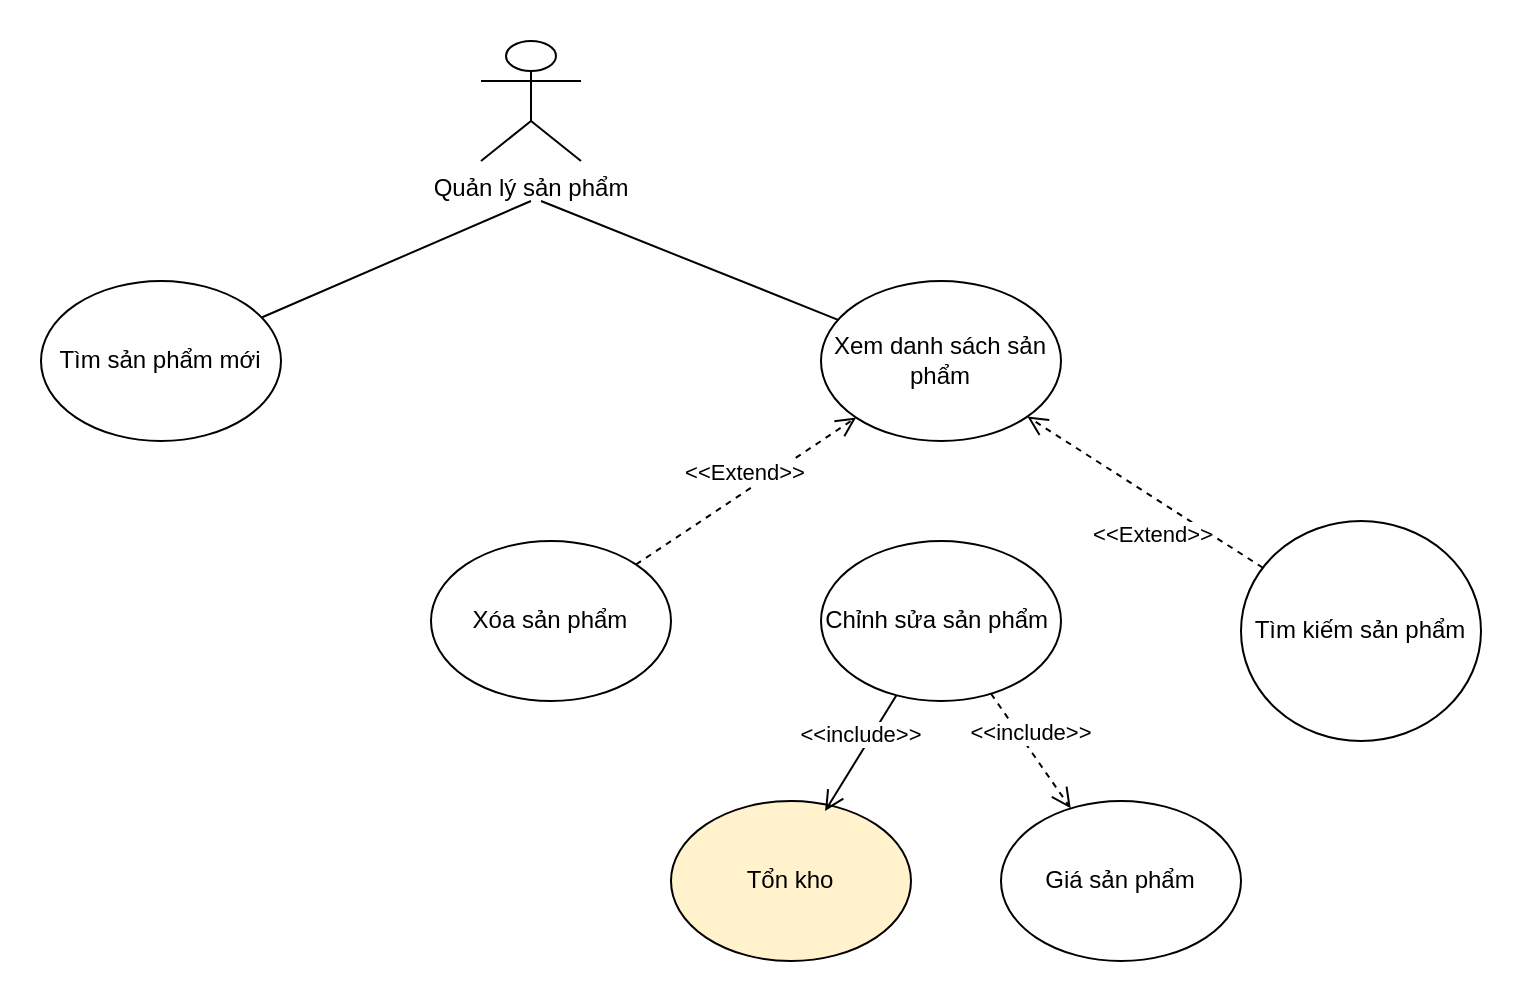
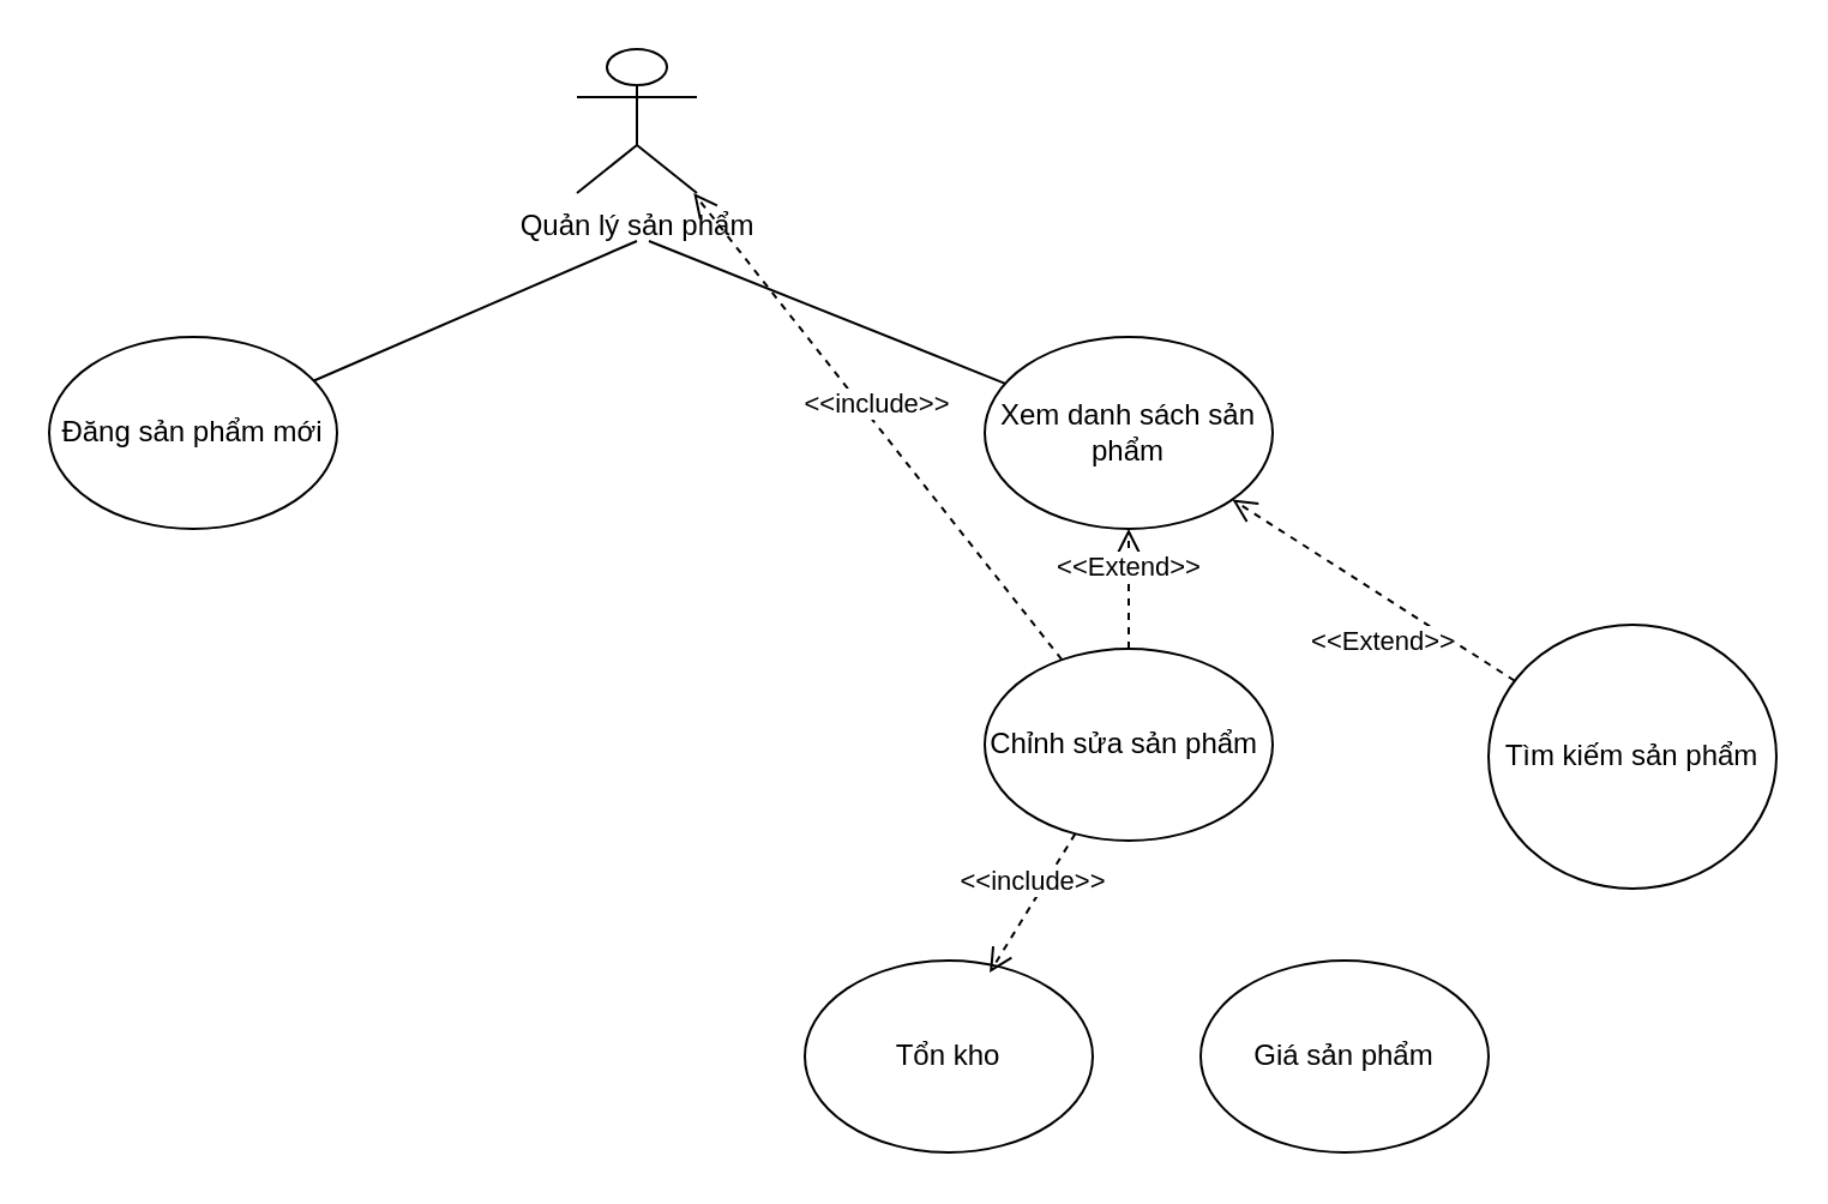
- <mxCell id="4" value="Tìm sản phẩm mới" style="ellipse;whiteSpace=wrap;html=1;" vertex="1" parent="1"><mxGeometry x="20" y="140" width="120" height="80" as="geometry" /></mxCell>
+ <mxCell id="4" value="Đăng sản phẩm mới" style="ellipse;whiteSpace=wrap;html=1;" vertex="1" parent="1"><mxGeometry x="20" y="140" width="120" height="80" as="geometry" /></mxCell>
+ <mxCell id="10" value="&amp;lt;&amp;lt;Extend&amp;gt;&amp;gt;" style="html=1;verticalAlign=bottom;endArrow=open;dashed=1;endSize=8;curved=0;rounded=0;" edge="1" parent="1" source="5" target="2"><mxGeometry relative="1" as="geometry"><mxPoint x="430" y="248" as="sourcePoint" /><mxPoint x="410" y="260" as="targetPoint" /></mxGeometry></mxCell>
- <mxCell id="16" value="&amp;lt;&amp;lt;Extend&amp;gt;&amp;gt;" style="html=1;verticalAlign=bottom;endArrow=open;dashed=1;endSize=8;curved=0;rounded=0;" edge="1" parent="1" source="14" target="2"><mxGeometry relative="1" as="geometry"><mxPoint x="484" y="240" as="sourcePoint" /><mxPoint x="476" y="290" as="targetPoint" /><Array as="points" /></mxGeometry></mxCell>
- <mxCell id="14" value="Xóa sản phẩm" style="ellipse;whiteSpace=wrap;html=1;" vertex="1" parent="1"><mxGeometry x="215" y="270" width="120" height="80" as="geometry" /></mxCell>
- <mxCell id="11" value="&amp;lt;&amp;lt;include&amp;gt;&amp;gt;" style="html=1;verticalAlign=bottom;endArrow=open;dashed=1;endSize=8;curved=0;rounded=0;" edge="1" parent="1" source="5" target="7"><mxGeometry relative="1" as="geometry"><mxPoint x="361" y="335" as="sourcePoint" /><mxPoint x="287" y="425" as="targetPoint" /></mxGeometry></mxCell>
+ <mxCell id="11" value="&amp;lt;&amp;lt;include&amp;gt;&amp;gt;" style="html=1;verticalAlign=bottom;endArrow=open;dashed=1;endSize=8;curved=0;rounded=0;" edge="1" parent="1" source="5" target="3"><mxGeometry relative="1" as="geometry"><mxPoint x="361" y="335" as="sourcePoint" /><mxPoint x="287" y="425" as="targetPoint" /></mxGeometry></mxCell>
- <mxCell id="9" value="&amp;lt;&amp;lt;include&amp;gt;&amp;gt;" style="html=1;verticalAlign=bottom;endArrow=open;dashed=0;endSize=8;curved=0;rounded=0;entryX=0.642;entryY=0.063;entryDx=0;entryDy=0;entryPerimeter=0;" edge="1" parent="1" source="5" target="8"><mxGeometry relative="1" as="geometry"><mxPoint x="380" y="290" as="sourcePoint" /><mxPoint x="300" y="290" as="targetPoint" /></mxGeometry></mxCell>
+ <mxCell id="9" value="&amp;lt;&amp;lt;include&amp;gt;&amp;gt;" style="html=1;verticalAlign=bottom;endArrow=open;dashed=1;endSize=8;curved=0;rounded=0;entryX=0.642;entryY=0.063;entryDx=0;entryDy=0;entryPerimeter=0;" edge="1" parent="1" source="5" target="8"><mxGeometry relative="1" as="geometry"><mxPoint x="380" y="290" as="sourcePoint" /><mxPoint x="300" y="290" as="targetPoint" /></mxGeometry></mxCell>
- <mxCell id="8" value="Tổn kho" style="ellipse;whiteSpace=wrap;html=1;fillColor=#fff2cc;" vertex="1" parent="1"><mxGeometry x="335" y="400" width="120" height="80" as="geometry" /></mxCell>
+ <mxCell id="8" value="Tổn kho" style="ellipse;whiteSpace=wrap;html=1;" vertex="1" parent="1"><mxGeometry x="335" y="400" width="120" height="80" as="geometry" /></mxCell>
